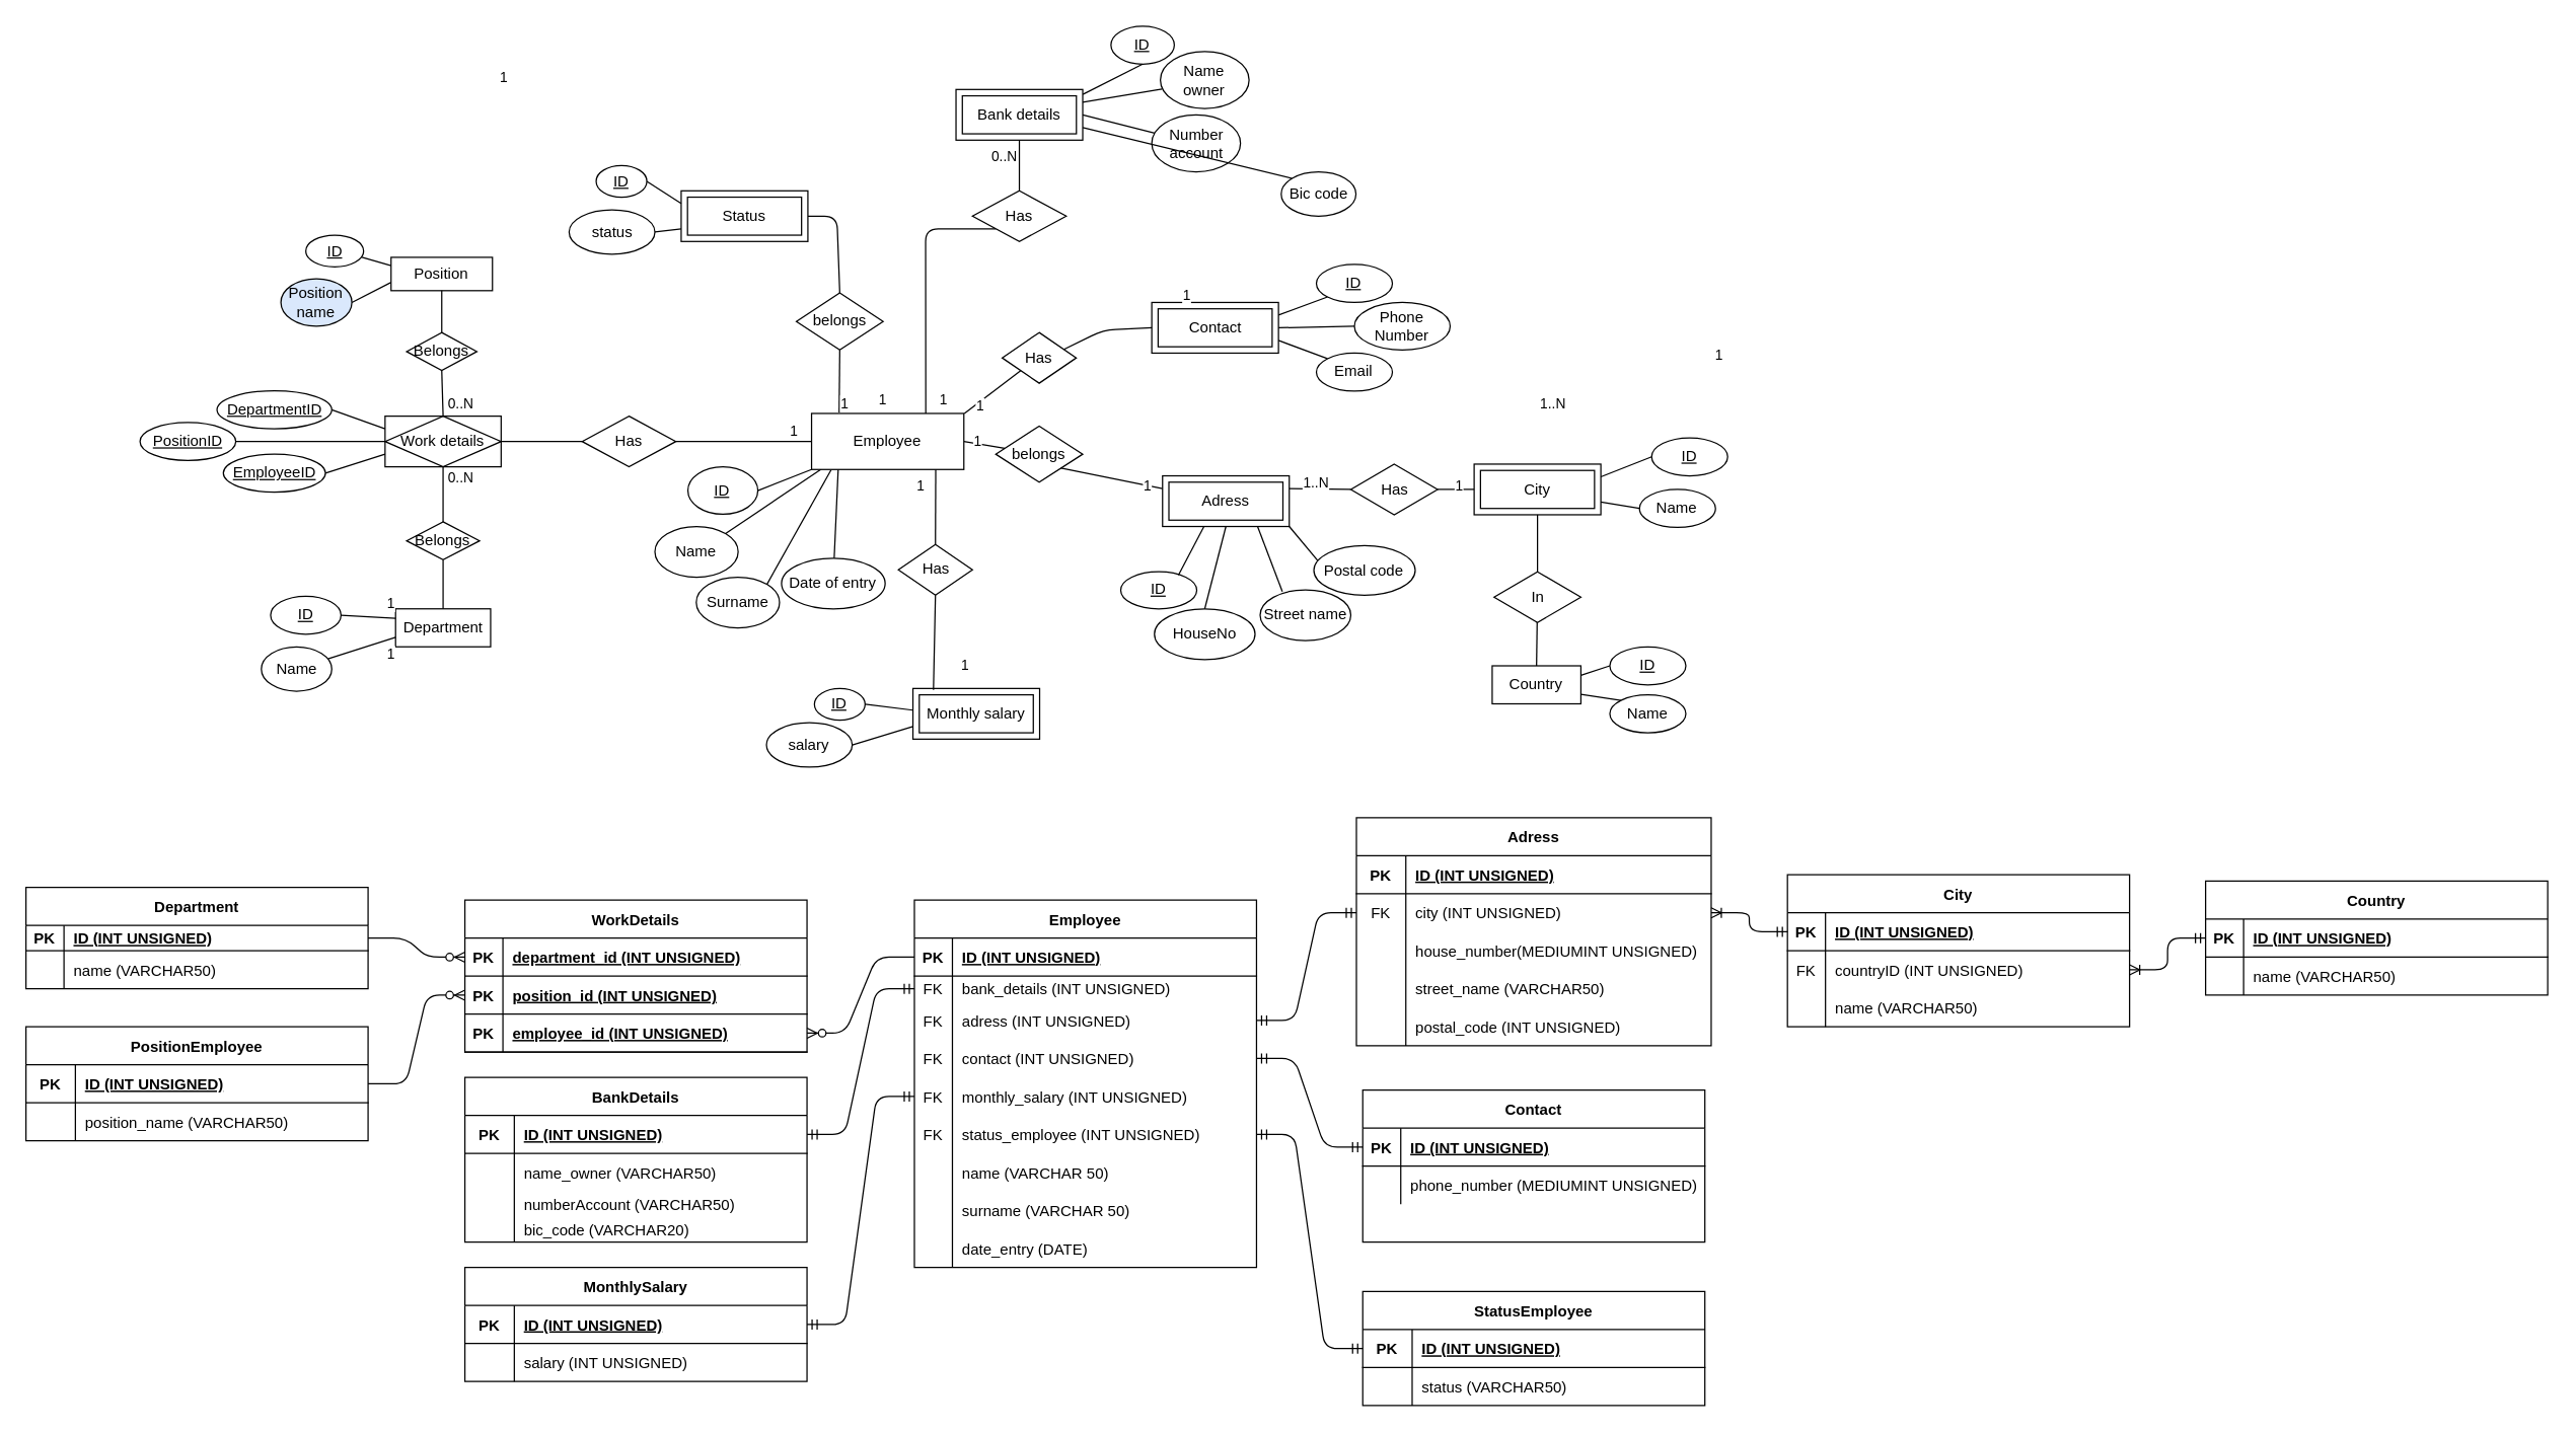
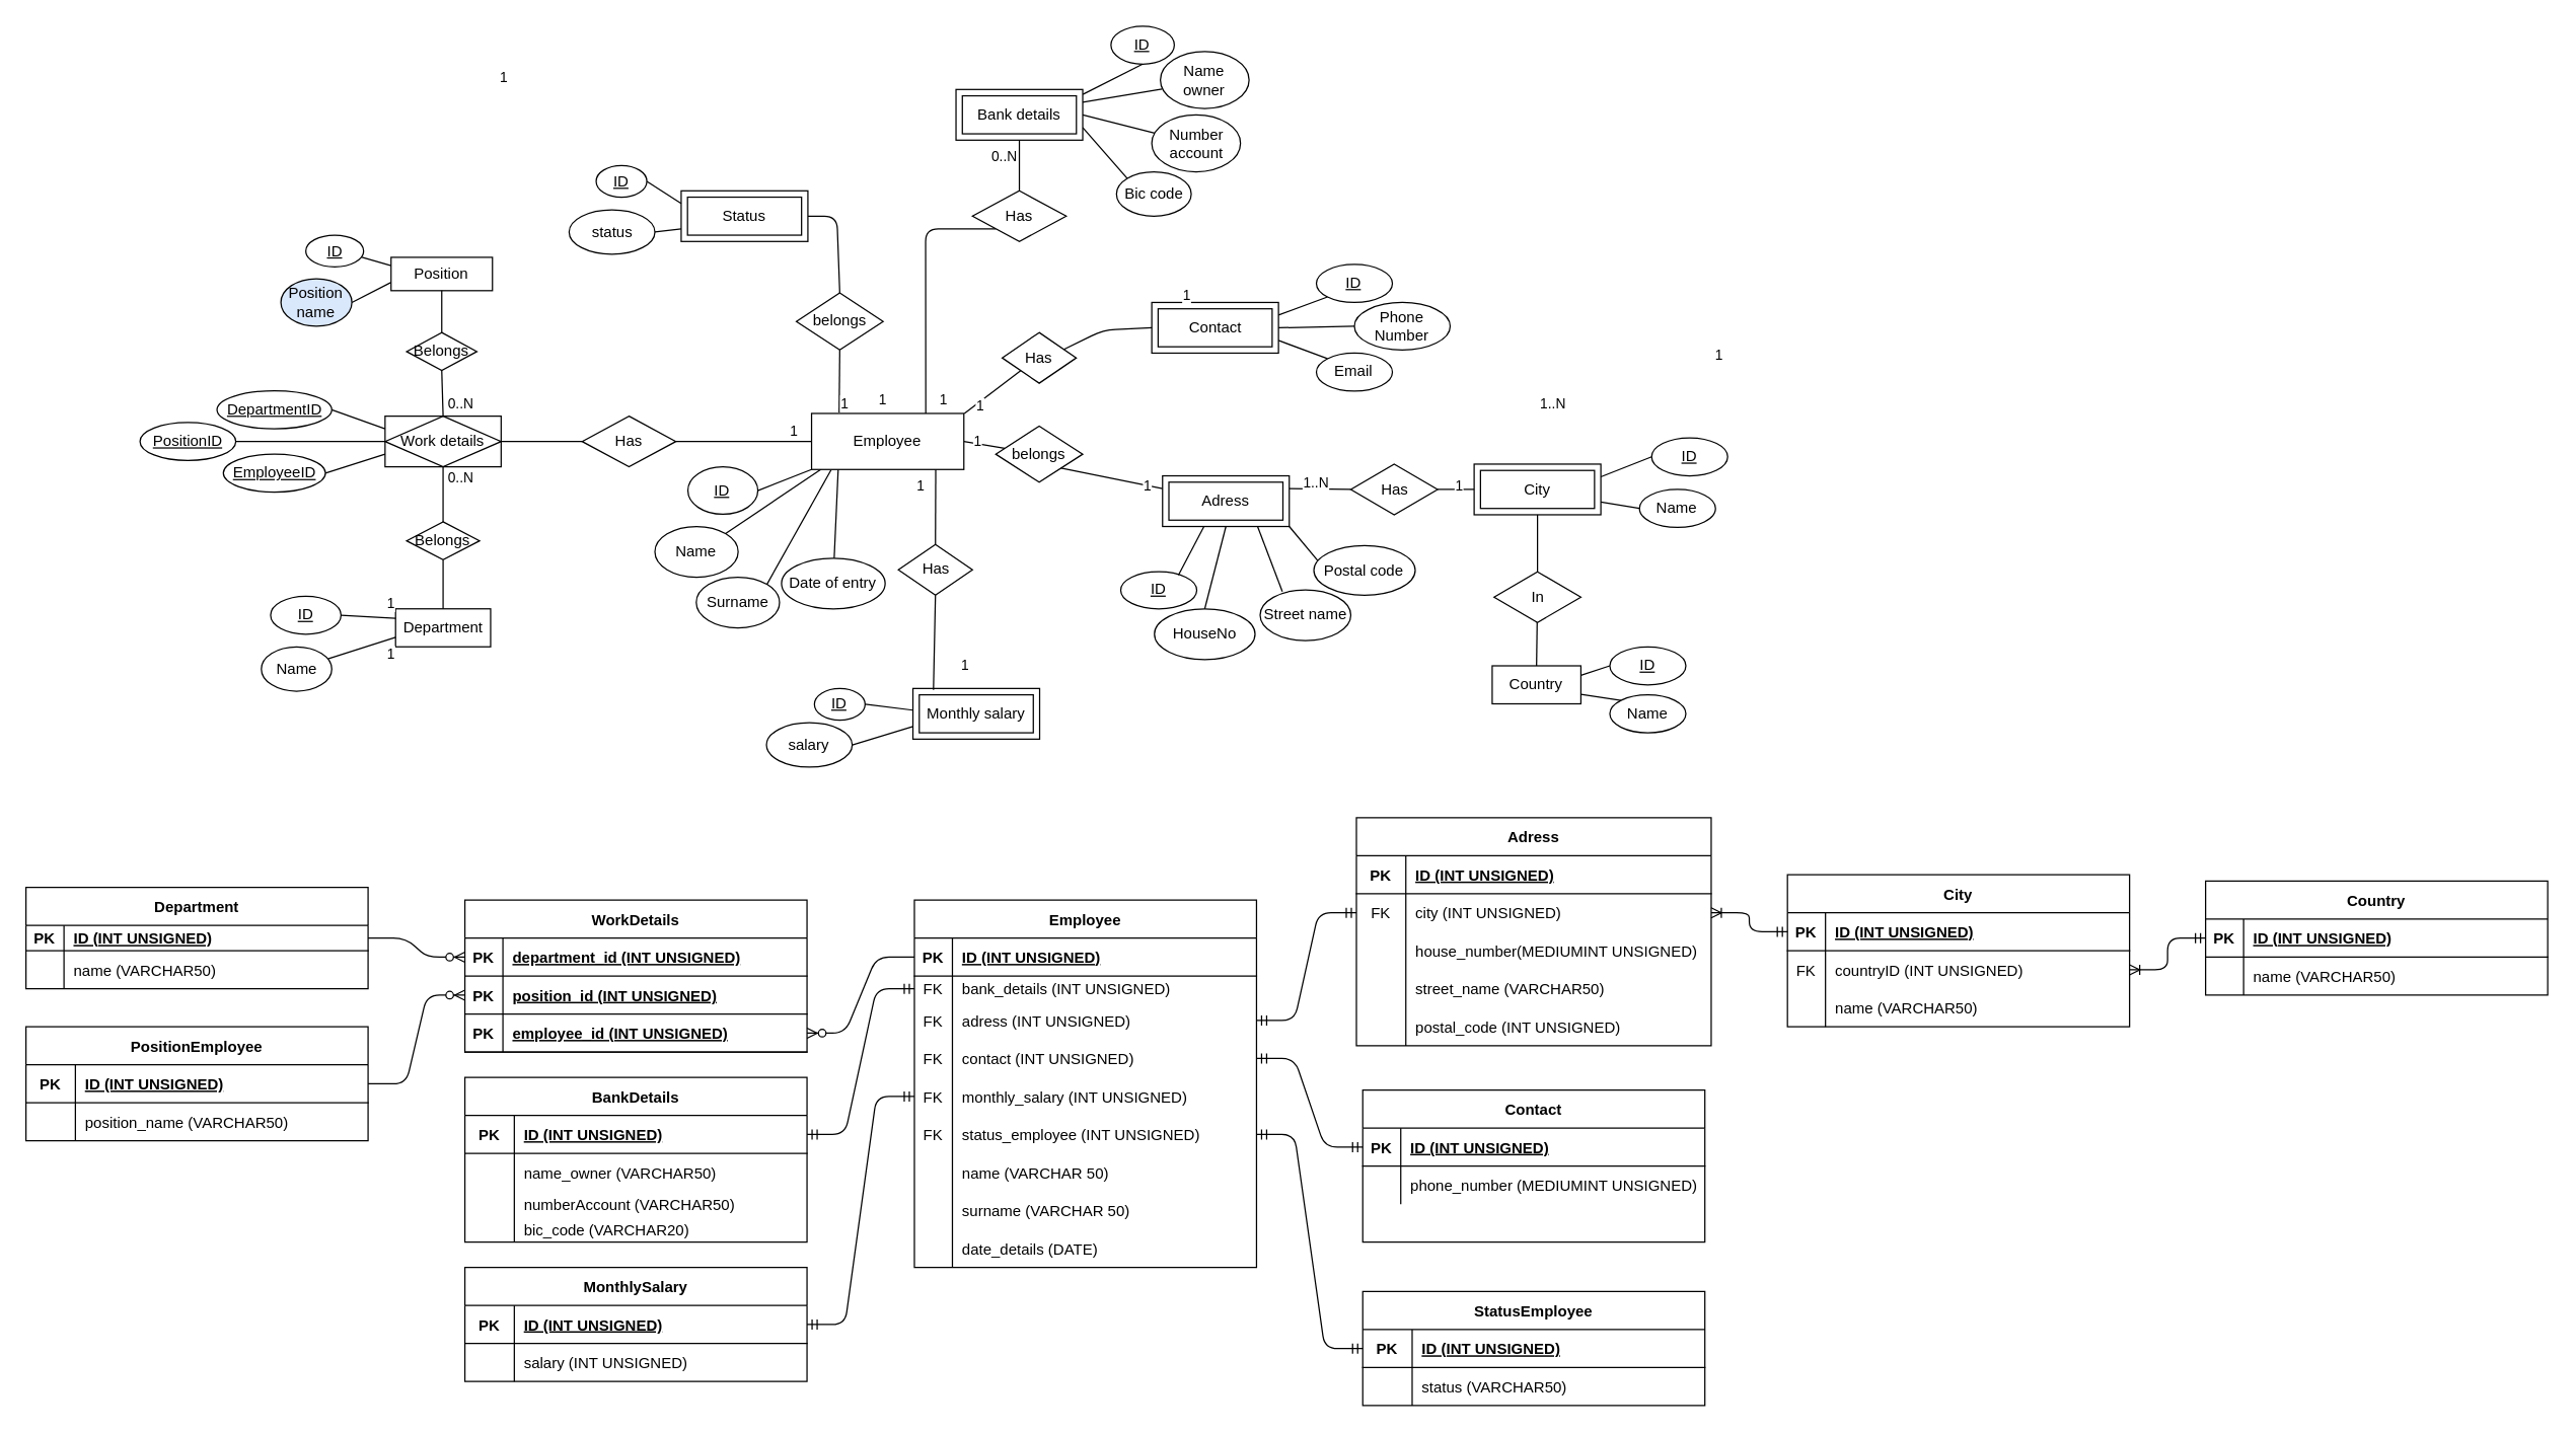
- <mxCell id="18" value="Bic code" style="ellipse;whiteSpace=wrap;html=1;" vertex="1" parent="1"><mxGeometry x="1010.65" y="135" width="59" height="35" as="geometry" /></mxCell>
+ <mxCell id="18" value="Bic code" style="ellipse;whiteSpace=wrap;html=1;" vertex="1" parent="1"><mxGeometry x="880.65" y="135" width="59" height="35" as="geometry" /></mxCell>
- <mxCell id="153" value="date_entry (DATE)" style="shape=partialRectangle;connectable=0;fillColor=none;top=0;left=0;bottom=0;right=0;align=left;spacingLeft=6;overflow=hidden;" vertex="1" parent="151"><mxGeometry x="30" width="240" height="30" as="geometry"><mxRectangle width="240" height="30" as="alternateBounds" /></mxGeometry></mxCell>
+ <mxCell id="153" value="date_details (DATE)" style="shape=partialRectangle;connectable=0;fillColor=none;top=0;left=0;bottom=0;right=0;align=left;spacingLeft=6;overflow=hidden;" vertex="1" parent="151"><mxGeometry x="30" width="240" height="30" as="geometry"><mxRectangle width="240" height="30" as="alternateBounds" /></mxGeometry></mxCell>
